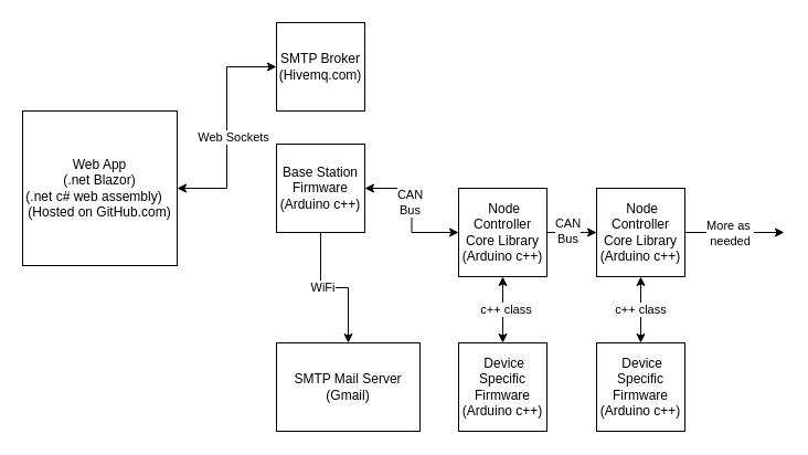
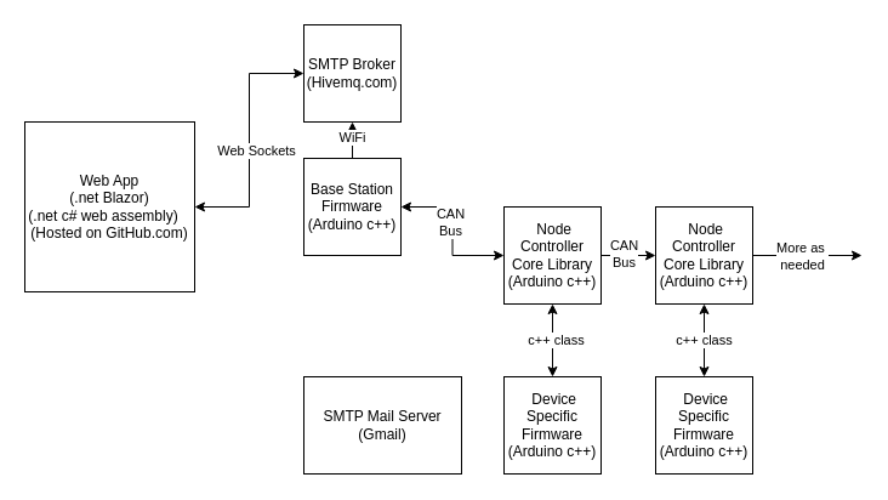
+ <mxCell id="6" style="edgeStyle=orthogonalEdgeStyle;rounded=0;orthogonalLoop=1;jettySize=auto;html=1;entryX=0.5;entryY=1;entryDx=0;entryDy=0;" edge="1" parent="1" source="8" target="22"><mxGeometry relative="1" as="geometry" /></mxCell>
+ <mxCell id="7" value="WiFi" style="edgeLabel;html=1;align=center;verticalAlign=middle;resizable=0;points=[];" vertex="1" connectable="0" parent="6"><mxGeometry x="-0.261" y="1" relative="1" as="geometry"><mxPoint as="offset" /></mxGeometry></mxCell>
- <mxCell id="4" style="edgeStyle=orthogonalEdgeStyle;rounded=0;orthogonalLoop=1;jettySize=auto;html=1;entryX=0.5;entryY=0;entryDx=0;entryDy=0;" edge="1" parent="1" source="8" target="15"><mxGeometry relative="1" as="geometry" /></mxCell>
- <mxCell id="5" value="WiFi" style="edgeLabel;html=1;align=center;verticalAlign=middle;resizable=0;points=[];" vertex="1" connectable="0" parent="4"><mxGeometry x="-0.184" y="1" relative="1" as="geometry"><mxPoint as="offset" /></mxGeometry></mxCell>
